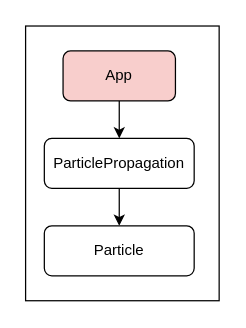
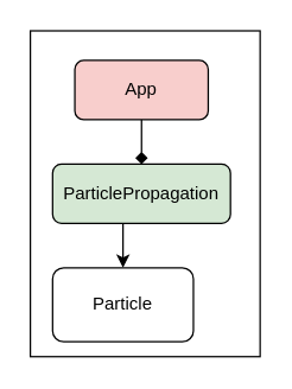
- <mxCell id="3" style="edgeStyle=orthogonalEdgeStyle;rounded=0;orthogonalLoop=1;jettySize=auto;html=1;exitX=0.5;exitY=1;exitDx=0;exitDy=0;entryX=0.5;entryY=0;entryDx=0;entryDy=0;" edge="1" parent="1" source="4" target="6"><mxGeometry relative="1" as="geometry" /></mxCell>
+ <mxCell id="3" style="edgeStyle=orthogonalEdgeStyle;rounded=0;orthogonalLoop=1;jettySize=auto;html=1;exitX=0.5;exitY=1;exitDx=0;exitDy=0;entryX=0.5;entryY=0;entryDx=0;entryDy=0;endArrow=diamond;" edge="1" parent="1" source="4" target="6"><mxGeometry relative="1" as="geometry" /></mxCell>
- <mxCell id="6" value="ParticlePropagation" style="rounded=1;whiteSpace=wrap;html=1;" vertex="1" parent="1"><mxGeometry x="35" y="110" width="120" height="40" as="geometry" /></mxCell>
+ <mxCell id="6" value="ParticlePropagation" style="rounded=1;whiteSpace=wrap;html=1;fillColor=#d5e8d4;" vertex="1" parent="1"><mxGeometry x="35" y="110" width="120" height="40" as="geometry" /></mxCell>
- <mxCell id="7" value="Particle" style="rounded=1;whiteSpace=wrap;html=1;" vertex="1" parent="1"><mxGeometry x="35" y="180" width="120" height="40" as="geometry" /></mxCell>
+ <mxCell id="7" value="Particle" style="rounded=1;whiteSpace=wrap;html=1;" vertex="1" parent="1"><mxGeometry x="35" y="180" width="95" height="50" as="geometry" /></mxCell>
